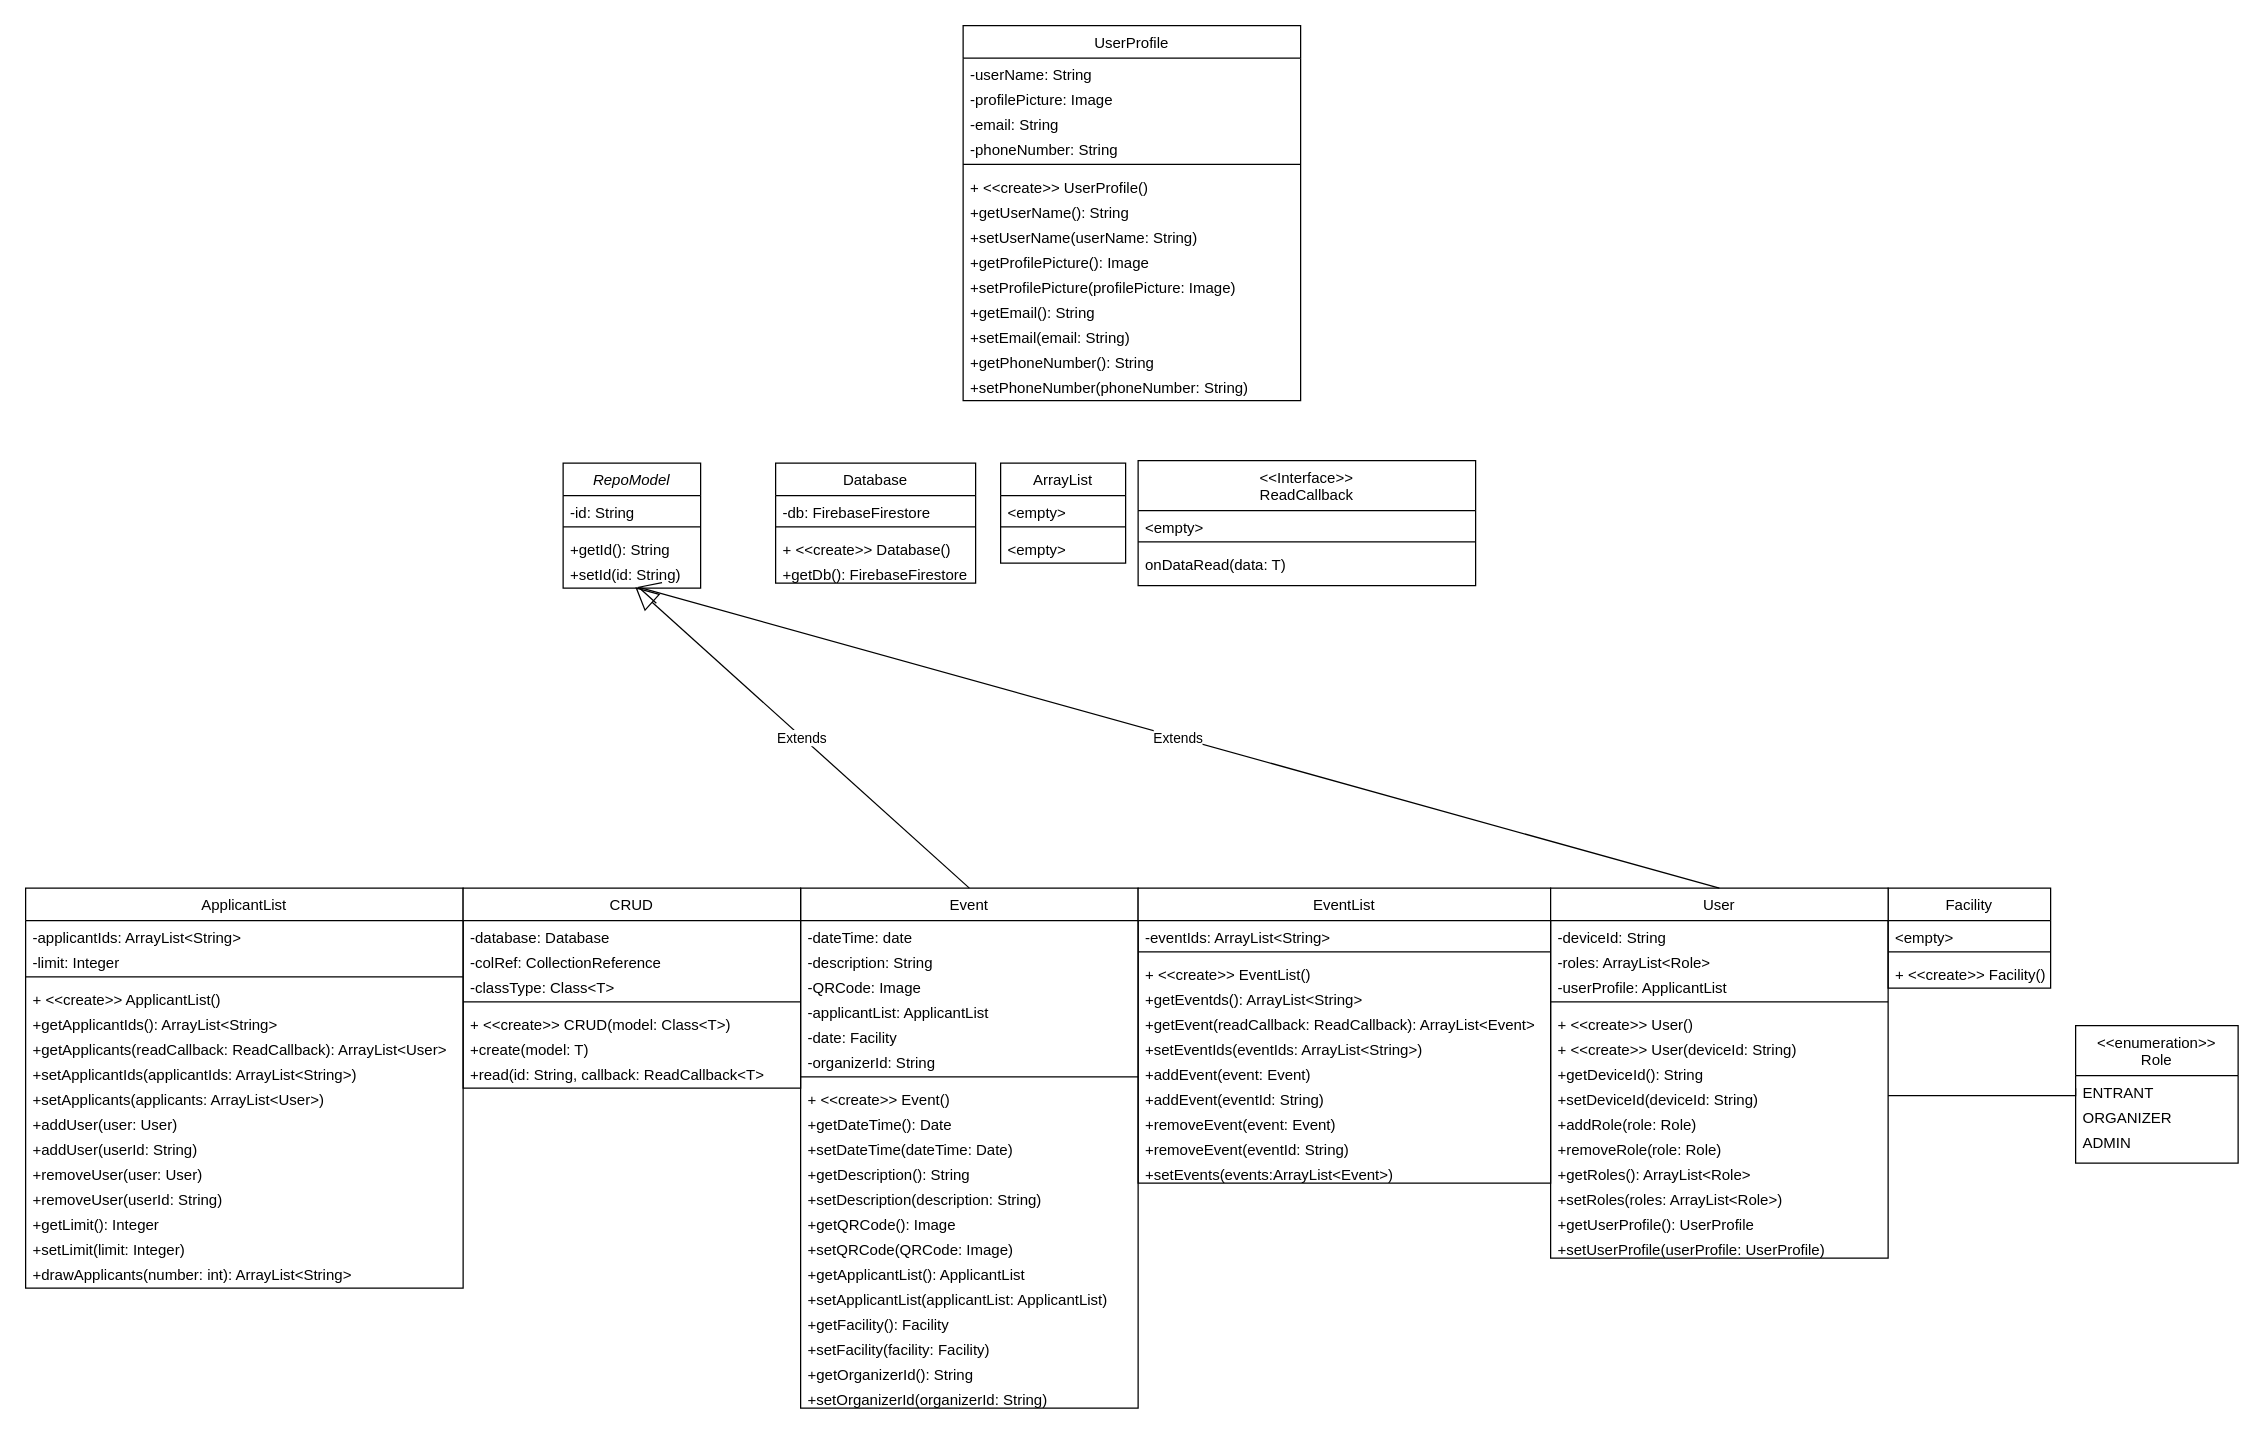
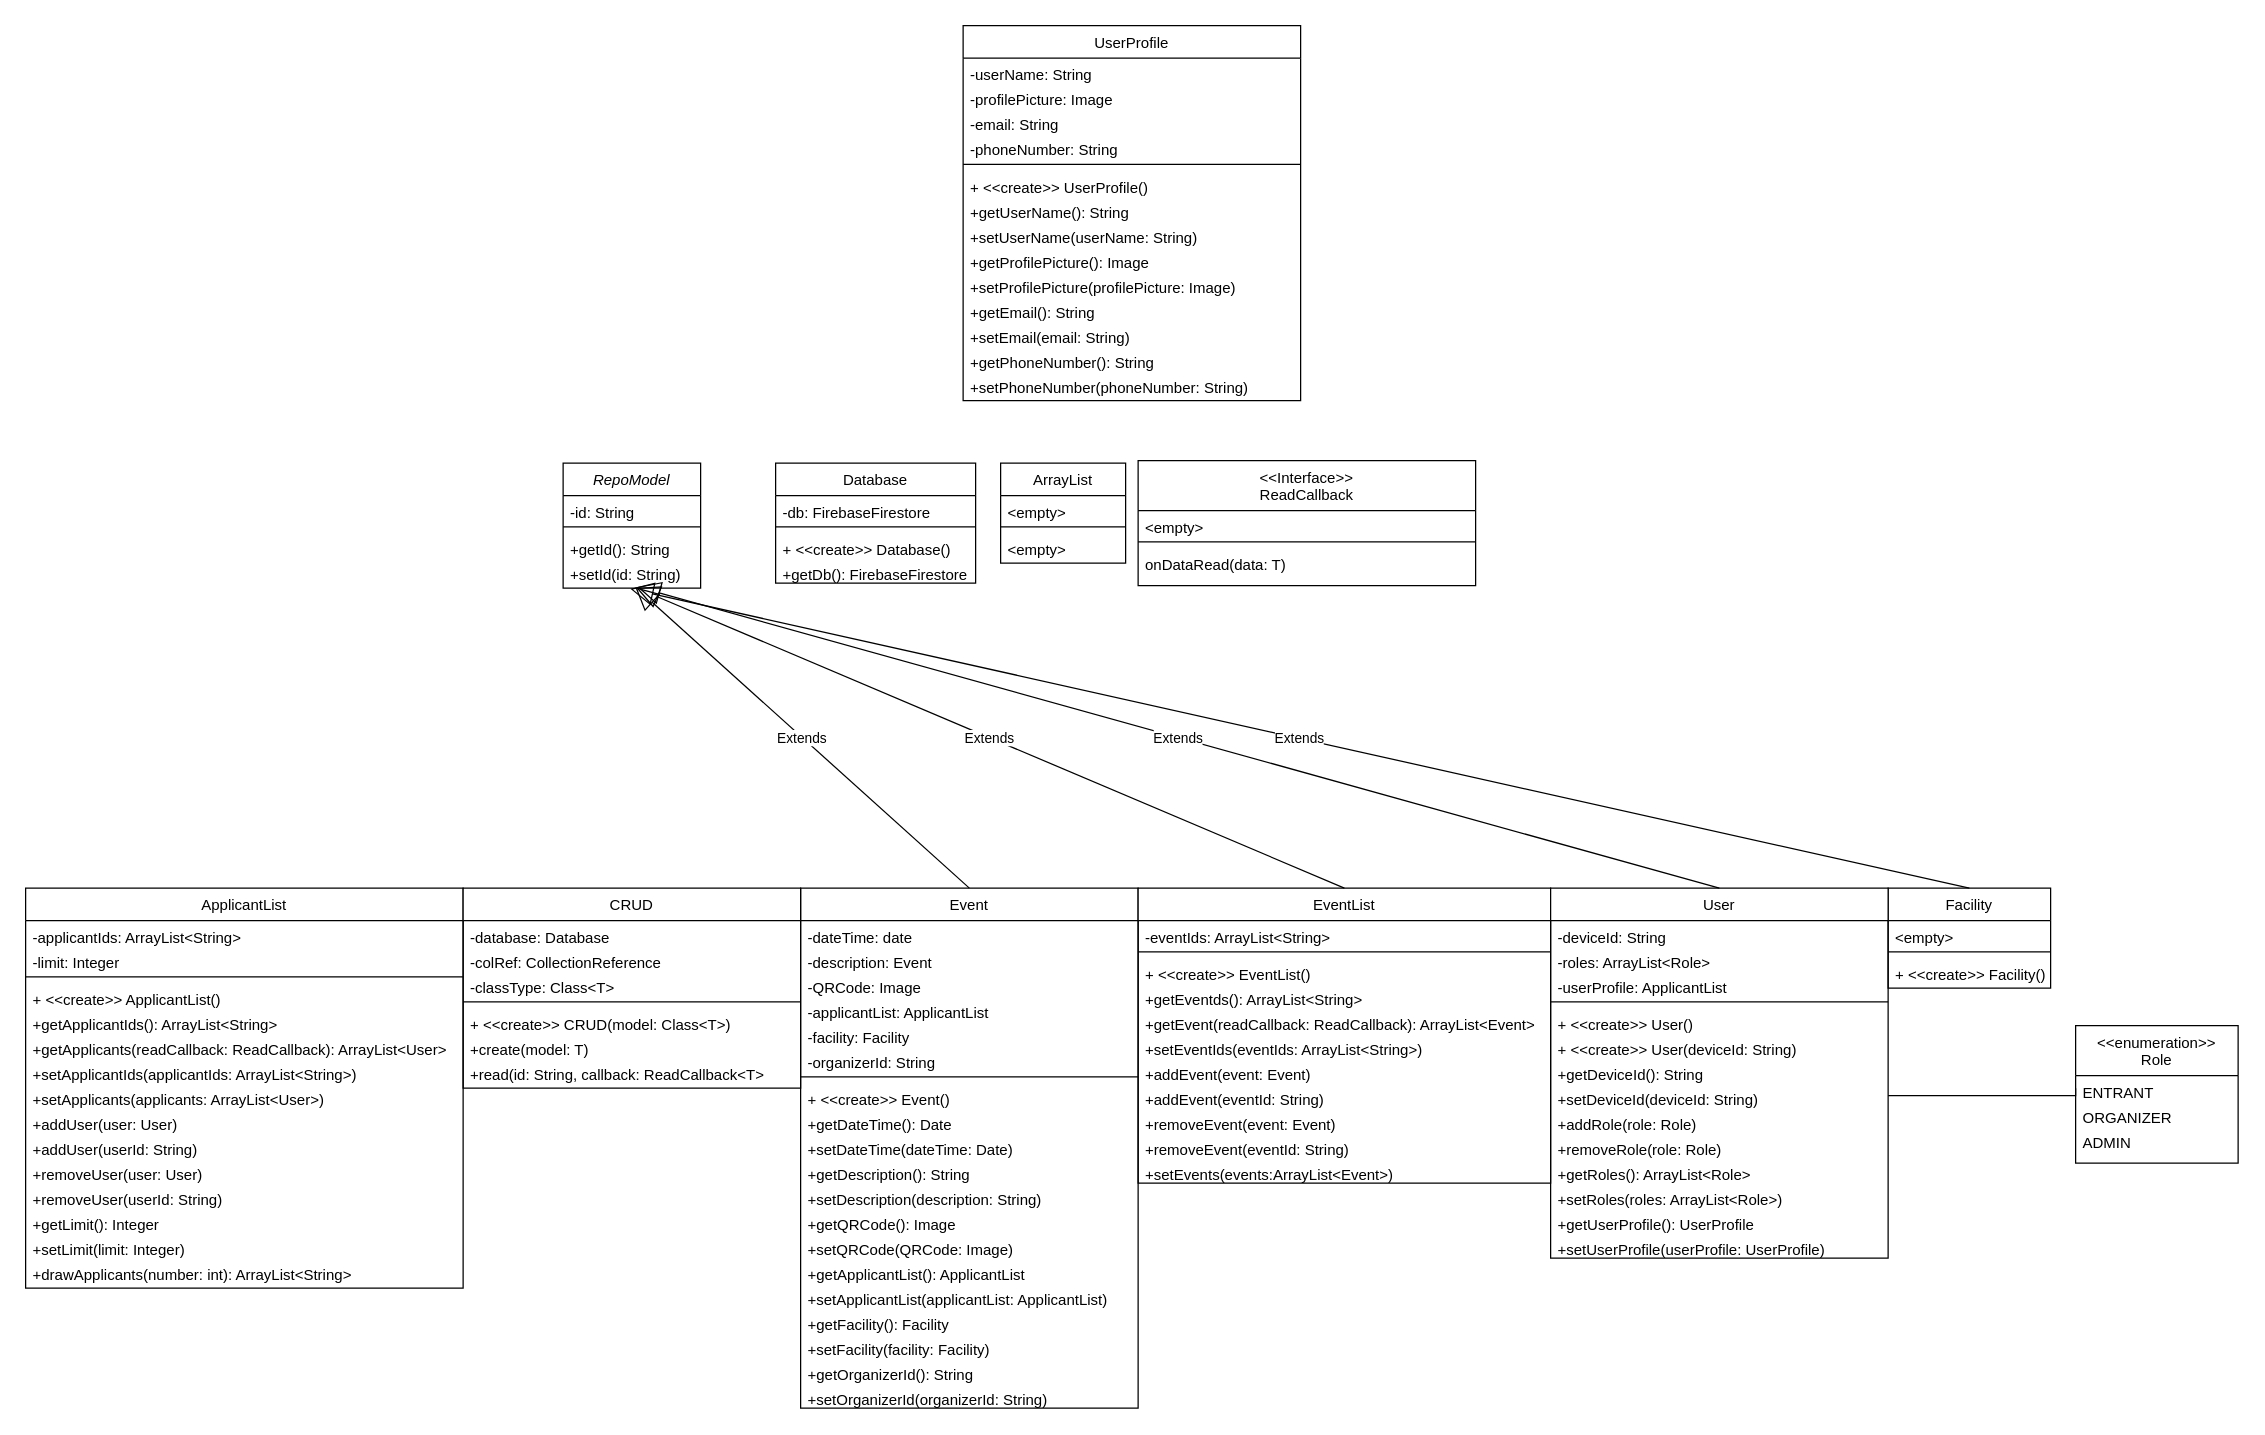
- <mxCell id="118" value="Extends" style="endArrow=open;endSize=16;endFill=0;html=1;rounded=0;exitX=0.5;exitY=0;exitDx=0;exitDy=0;entryX=0.54;entryY=1.15;entryDx=0;entryDy=0;entryPerimeter=0;" edge="1" parent="1" source="85" target="80"><mxGeometry width="160" relative="1" as="geometry"><mxPoint x="205" y="720" as="sourcePoint" /><mxPoint x="515" y="480" as="targetPoint" /></mxGeometry></mxCell>
+ <mxCell id="118" value="Extends" style="endArrow=block;endSize=16;endFill=0;html=1;rounded=0;exitX=0.5;exitY=0;exitDx=0;exitDy=0;entryX=0.54;entryY=1.15;entryDx=0;entryDy=0;entryPerimeter=0;" edge="1" parent="1" source="85" target="80"><mxGeometry width="160" relative="1" as="geometry"><mxPoint x="205" y="720" as="sourcePoint" /><mxPoint x="515" y="480" as="targetPoint" /></mxGeometry></mxCell>
+ <mxCell id="115" value="Extends" style="endArrow=block;endSize=16;endFill=0;html=1;rounded=0;exitX=0.5;exitY=0;exitDx=0;exitDy=0;entryX=0.533;entryY=1.19;entryDx=0;entryDy=0;entryPerimeter=0;" edge="1" parent="1" source="52" target="80"><mxGeometry width="160" relative="1" as="geometry"><mxPoint x="1170.2" y="804.6" as="sourcePoint" /><mxPoint x="520" y="500" as="targetPoint" /></mxGeometry></mxCell>
+ <mxCell id="117" value="Extends" style="endArrow=block;endSize=16;endFill=0;html=1;rounded=0;exitX=0.5;exitY=0;exitDx=0;exitDy=0;entryX=0.489;entryY=1.23;entryDx=0;entryDy=0;entryPerimeter=0;" edge="1" parent="1" source="64" target="80"><mxGeometry width="160" relative="1" as="geometry"><mxPoint x="1370" y="722.6" as="sourcePoint" /><mxPoint x="572.75" y="480" as="targetPoint" /></mxGeometry></mxCell>
- <mxCell id="4" value="-description: String" style="text;align=left;verticalAlign=top;spacingLeft=4;spacingRight=4;overflow=hidden;rotatable=0;points=[[0,0.5],[1,0.5]];portConstraint=eastwest;rounded=0;shadow=0;html=0;" parent="2" vertex="1"><mxGeometry y="46" width="270" height="20" as="geometry" /></mxCell>
+ <mxCell id="4" value="-description: Event" style="text;align=left;verticalAlign=top;spacingLeft=4;spacingRight=4;overflow=hidden;rotatable=0;points=[[0,0.5],[1,0.5]];portConstraint=eastwest;rounded=0;shadow=0;html=0;" parent="2" vertex="1"><mxGeometry y="46" width="270" height="20" as="geometry" /></mxCell>
- <mxCell id="7" value="-date: Facility" style="text;align=left;verticalAlign=top;spacingLeft=4;spacingRight=4;overflow=hidden;rotatable=0;points=[[0,0.5],[1,0.5]];portConstraint=eastwest;rounded=0;shadow=0;html=0;" vertex="1" parent="2"><mxGeometry y="106" width="270" height="20" as="geometry" /></mxCell>
+ <mxCell id="7" value="-facility: Facility" style="text;align=left;verticalAlign=top;spacingLeft=4;spacingRight=4;overflow=hidden;rotatable=0;points=[[0,0.5],[1,0.5]];portConstraint=eastwest;rounded=0;shadow=0;html=0;" vertex="1" parent="2"><mxGeometry y="106" width="270" height="20" as="geometry" /></mxCell>
